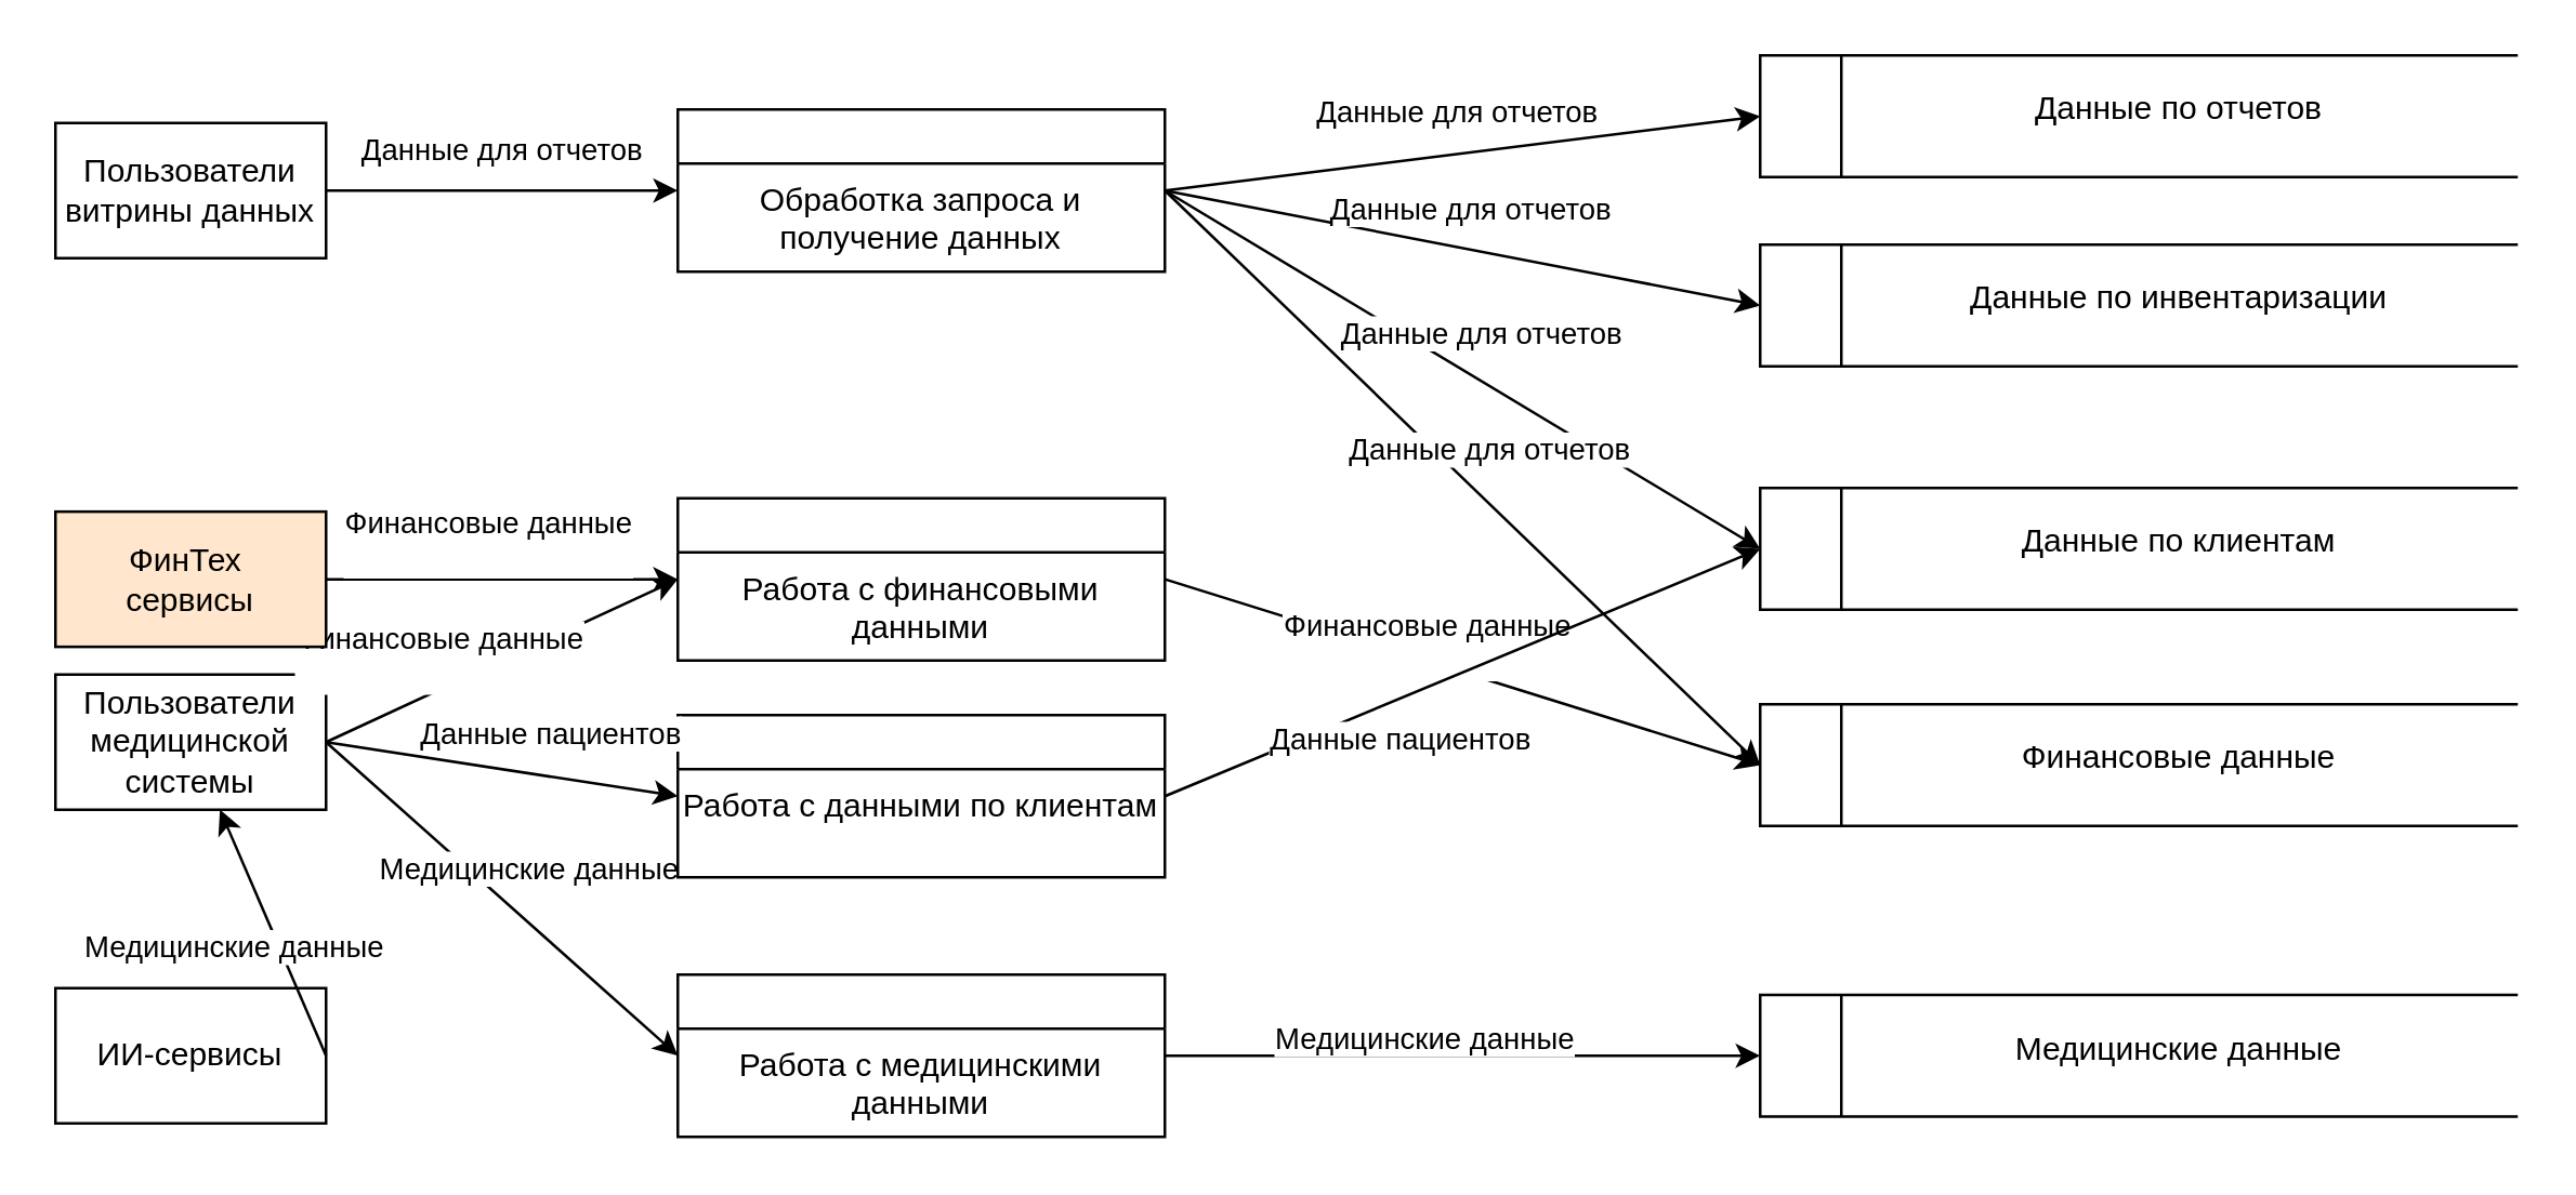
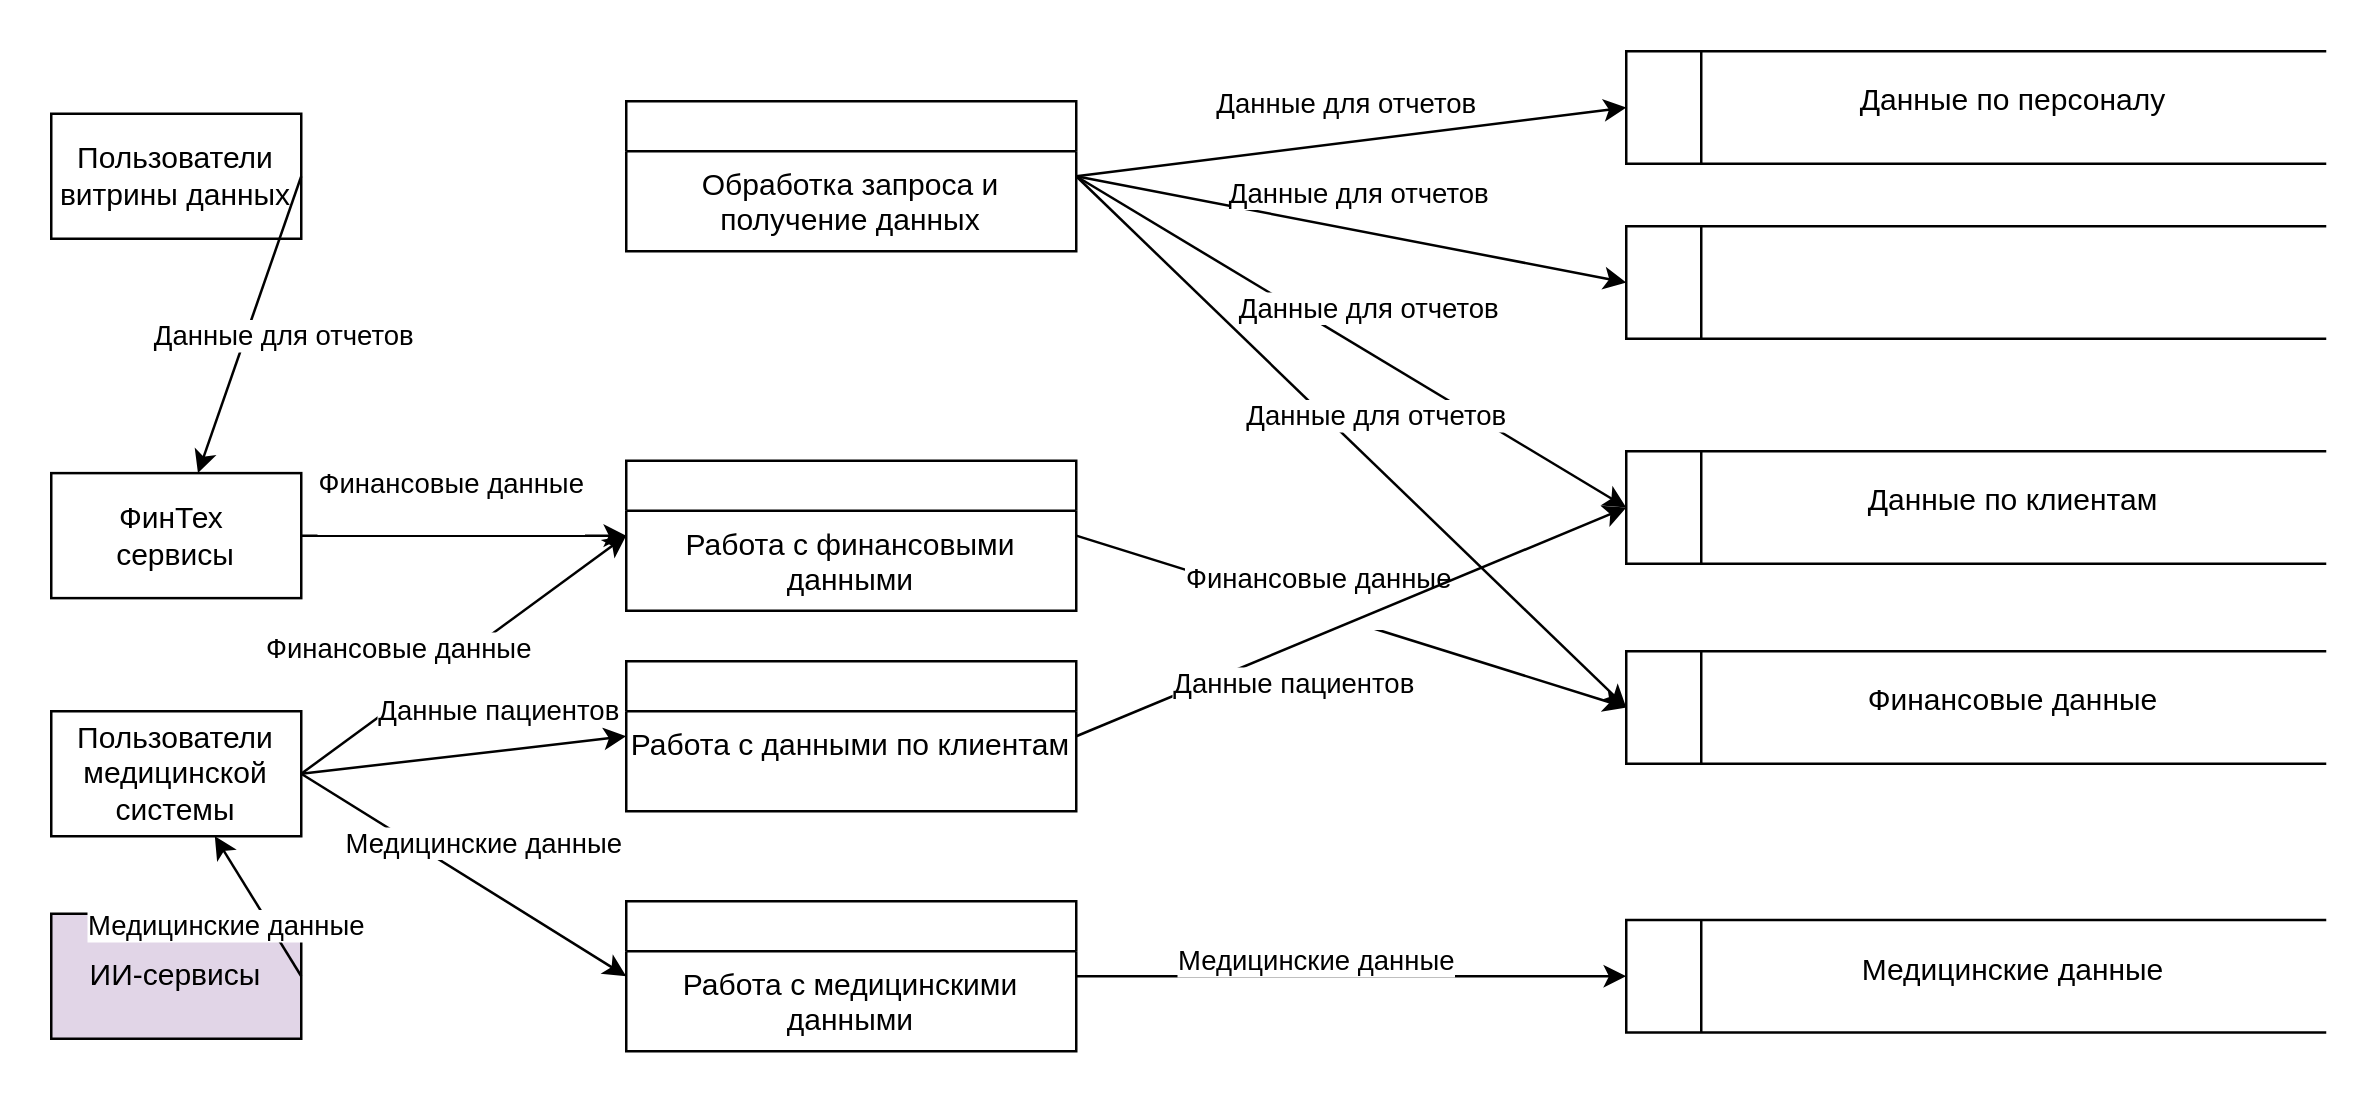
- <mxCell id="12" value="Данные по отчетов" style="text;whiteSpace=wrap;align=center;" vertex="1" parent="1"><mxGeometry x="680" y="26.25" width="250" height="32.5" as="geometry" /></mxCell>
+ <mxCell id="12" value="Данные по персоналу" style="text;whiteSpace=wrap;align=center;" vertex="1" parent="1"><mxGeometry x="680" y="26.25" width="250" height="32.5" as="geometry" /></mxCell>
- <mxCell id="16" value="Данные для отчетов" style="endArrow=classic;html=1;rounded=0;exitX=1;exitY=0.5;exitDx=0;exitDy=0;entryX=0;entryY=0.25;entryDx=0;entryDy=0;" edge="1" parent="1" source="15" target="4"><mxGeometry y="15" width="50" height="50" relative="1" as="geometry"><mxPoint x="140" y="458" as="sourcePoint" /><mxPoint x="260" y="80" as="targetPoint" /><mxPoint as="offset" /></mxGeometry></mxCell>
+ <mxCell id="16" value="Данные для отчетов" style="endArrow=classic;html=1;rounded=0;exitX=1;exitY=0.5;exitDx=0;exitDy=0;" edge="1" parent="1" source="15" target="35"><mxGeometry y="15" width="50" height="50" relative="1" as="geometry"><mxPoint x="140" y="458" as="sourcePoint" /><mxPoint x="260" y="80" as="targetPoint" /><mxPoint as="offset" /></mxGeometry></mxCell>
- <mxCell id="14" value="Данные по инвентаризации" style="text;whiteSpace=wrap;align=center;" vertex="1" parent="1"><mxGeometry x="680" y="96.25" width="250" height="32.5" as="geometry" /></mxCell>
- <mxCell id="35" value="ФинТех&amp;nbsp;&lt;div&gt;сервисы&lt;/div&gt;" style="html=1;dashed=0;whiteSpace=wrap;rounded=0;fillColor=#ffe6cc;" vertex="1" parent="1"><mxGeometry x="20" y="188.75" width="100" height="50" as="geometry" /></mxCell>
+ <mxCell id="35" value="ФинТех&amp;nbsp;&lt;div&gt;сервисы&lt;/div&gt;" style="html=1;dashed=0;whiteSpace=wrap;rounded=0;" vertex="1" parent="1"><mxGeometry x="20" y="188.75" width="100" height="50" as="geometry" /></mxCell>
- <mxCell id="20" value="Пользователи медицинской системы" style="html=1;dashed=0;whiteSpace=wrap;rounded=0;" vertex="1" parent="1"><mxGeometry x="20" y="249" width="100" height="50" as="geometry" /></mxCell>
+ <mxCell id="20" value="Пользователи медицинской системы" style="html=1;dashed=0;whiteSpace=wrap;rounded=0;" vertex="1" parent="1"><mxGeometry x="20" y="284" width="100" height="50" as="geometry" /></mxCell>
- <mxCell id="33" value="ИИ-сервисы" style="html=1;dashed=0;whiteSpace=wrap;rounded=0;" vertex="1" parent="1"><mxGeometry x="20" y="365" width="100" height="50" as="geometry" /></mxCell>
+ <mxCell id="33" value="ИИ-сервисы" style="html=1;dashed=0;whiteSpace=wrap;rounded=0;fillColor=#e1d5e7;" vertex="1" parent="1"><mxGeometry x="20" y="365" width="100" height="50" as="geometry" /></mxCell>
